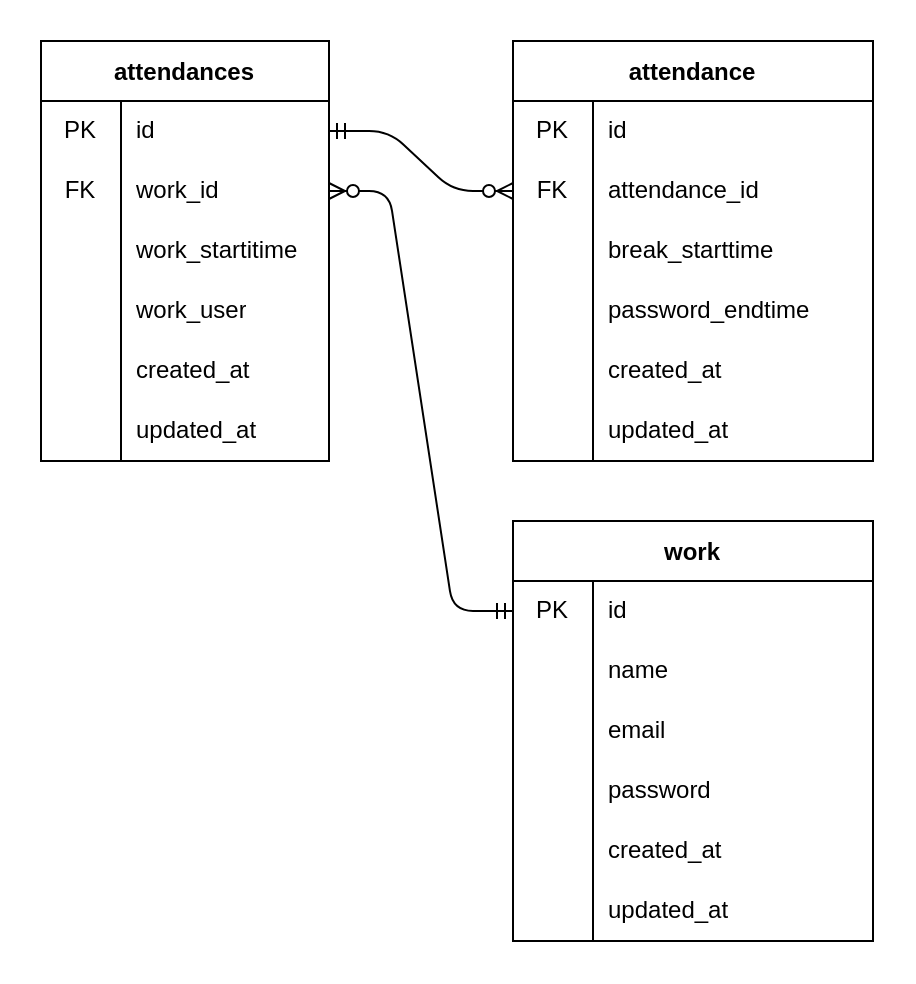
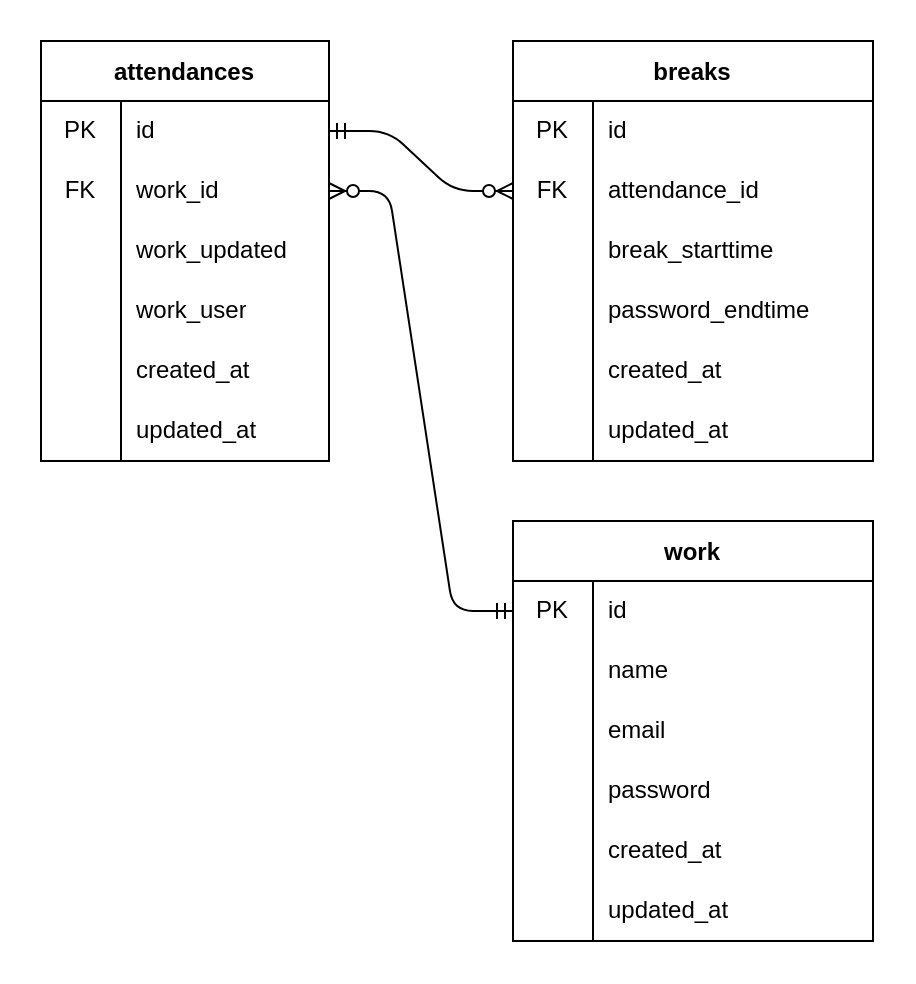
- <mxCell id="40" value="attendance" style="shape=table;startSize=30;container=1;collapsible=0;childLayout=tableLayout;fixedRows=1;rowLines=0;fontStyle=1;" parent="1" vertex="1"><mxGeometry x="256" y="20" width="180" height="210" as="geometry" /></mxCell>
+ <mxCell id="40" value="breaks" style="shape=table;startSize=30;container=1;collapsible=0;childLayout=tableLayout;fixedRows=1;rowLines=0;fontStyle=1;" parent="1" vertex="1"><mxGeometry x="256" y="20" width="180" height="210" as="geometry" /></mxCell>
- <mxCell id="30" value="work_startitime" style="shape=partialRectangle;html=1;whiteSpace=wrap;connectable=0;fillColor=none;top=0;left=0;bottom=0;right=0;align=left;spacingLeft=6;overflow=hidden;" parent="28" vertex="1"><mxGeometry x="40" width="104" height="30" as="geometry"><mxRectangle width="104" height="30" as="alternateBounds" /></mxGeometry></mxCell>
+ <mxCell id="30" value="work_updated" style="shape=partialRectangle;html=1;whiteSpace=wrap;connectable=0;fillColor=none;top=0;left=0;bottom=0;right=0;align=left;spacingLeft=6;overflow=hidden;" parent="28" vertex="1"><mxGeometry x="40" width="104" height="30" as="geometry"><mxRectangle width="104" height="30" as="alternateBounds" /></mxGeometry></mxCell>
